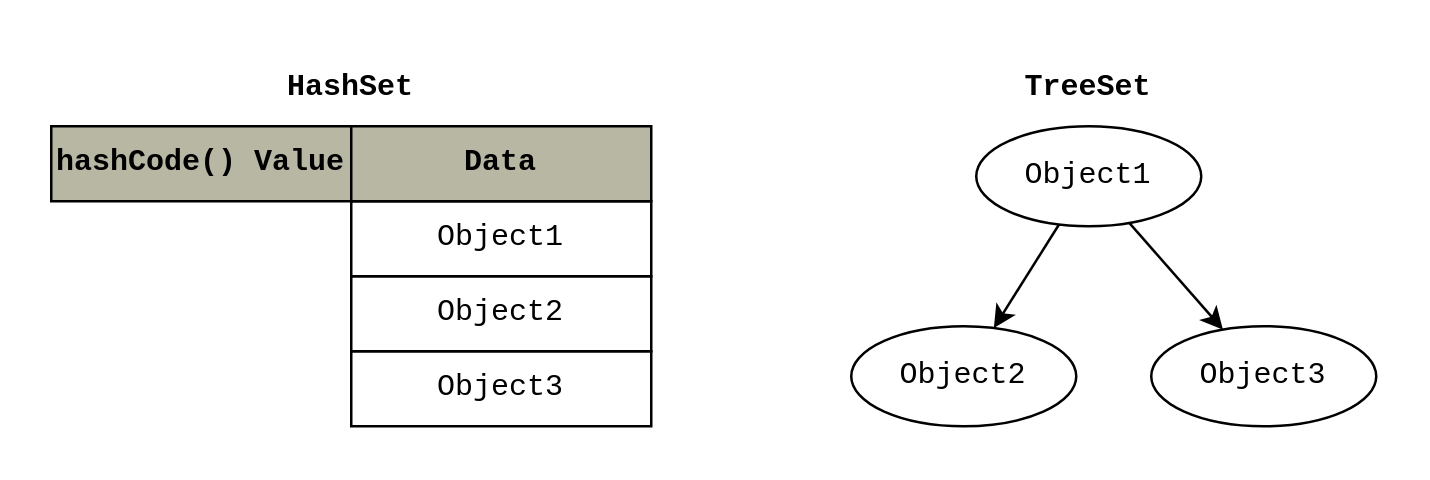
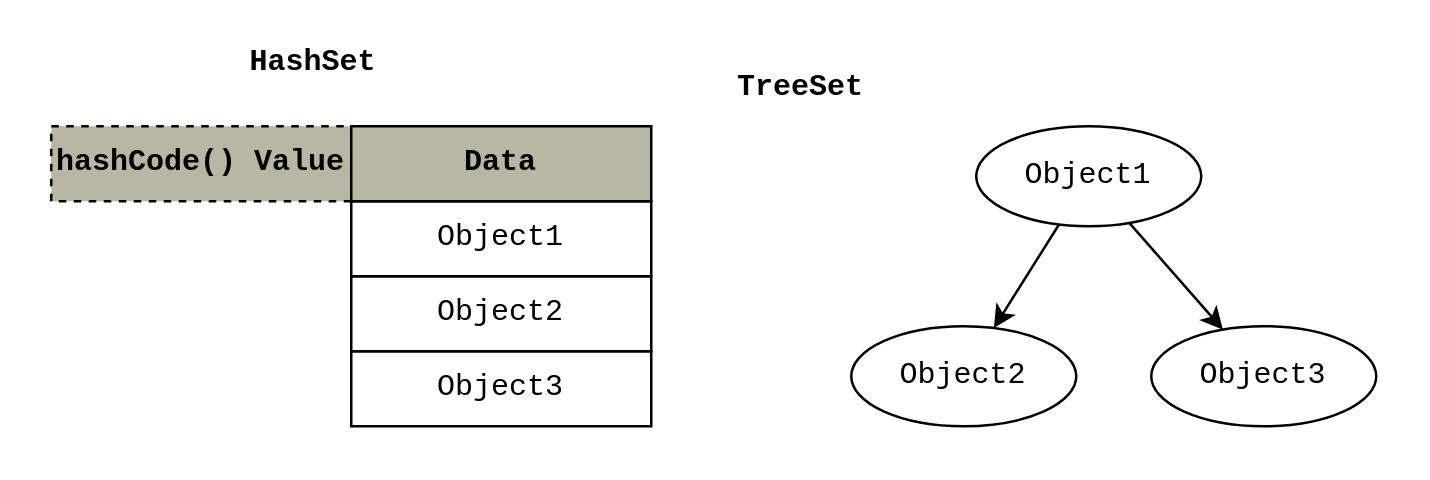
- <mxCell id="12" value="HashSet" style="text;html=1;strokeColor=none;fillColor=none;align=center;verticalAlign=middle;whiteSpace=wrap;rounded=0;fontFamily=Courier New;fontStyle=1" vertex="1" parent="1"><mxGeometry x="110" y="20" width="60" height="30" as="geometry" /></mxCell>
+ <mxCell id="12" value="HashSet" style="text;html=1;strokeColor=none;fillColor=none;align=center;verticalAlign=middle;whiteSpace=wrap;rounded=0;fontFamily=Courier New;fontStyle=1" vertex="1" parent="1"><mxGeometry x="95" y="10" width="60" height="30" as="geometry" /></mxCell>
- <mxCell id="13" value="TreeSet" style="text;html=1;strokeColor=none;fillColor=none;align=center;verticalAlign=middle;whiteSpace=wrap;rounded=0;fontFamily=Courier New;fontStyle=1" vertex="1" parent="1"><mxGeometry x="405" y="20" width="60" height="30" as="geometry" /></mxCell>
+ <mxCell id="13" value="TreeSet" style="text;html=1;strokeColor=none;fillColor=none;align=center;verticalAlign=middle;whiteSpace=wrap;rounded=0;fontFamily=Courier New;fontStyle=1" vertex="1" parent="1"><mxGeometry x="290" y="20" width="60" height="30" as="geometry" /></mxCell>
- <mxCell id="2" value="hashCode() Value" style="rounded=0;whiteSpace=wrap;html=1;fontFamily=Courier New;fontStyle=1;fillColor=#b7b7a4;" vertex="1" parent="1"><mxGeometry x="20" y="50" width="120" height="30" as="geometry" /></mxCell>
+ <mxCell id="2" value="hashCode() Value" style="rounded=0;whiteSpace=wrap;html=1;fontFamily=Courier New;fontStyle=1;fillColor=#b7b7a4;dashed=1;" vertex="1" parent="1"><mxGeometry x="20" y="50" width="120" height="30" as="geometry" /></mxCell>
